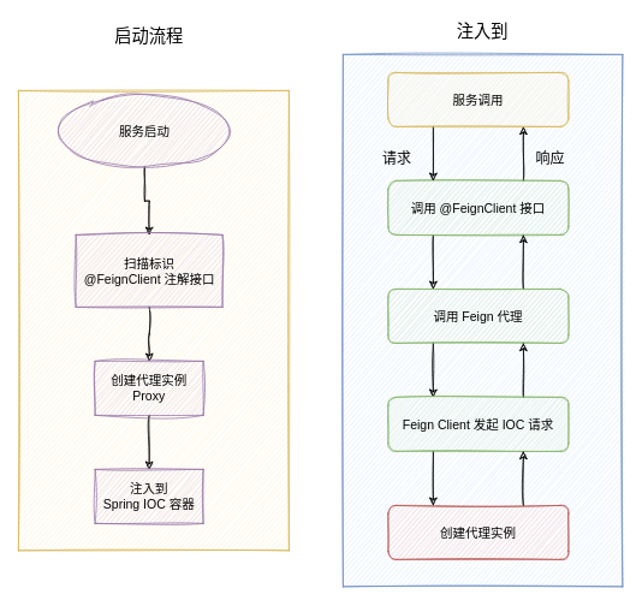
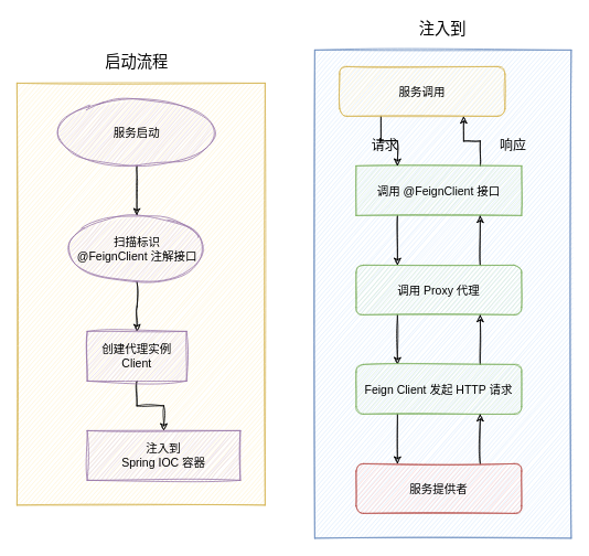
- <mxCell id="11" value="&lt;font face=&quot;Comic Sans MS&quot; style=&quot;font-size: 19px;&quot;&gt;启动流程&lt;/font&gt;" style="text;html=1;strokeColor=none;fillColor=none;align=center;verticalAlign=middle;whiteSpace=wrap;rounded=0;fontSize=14;sketch=1;curveFitting=1;jiggle=2;" parent="1" vertex="1"><mxGeometry x="115" y="25" width="100" height="30" as="geometry" /></mxCell>
+ <mxCell id="11" value="&lt;font face=&quot;Comic Sans MS&quot; style=&quot;font-size: 19px;&quot;&gt;启动流程&lt;/font&gt;" style="text;html=1;strokeColor=none;fillColor=none;align=center;verticalAlign=middle;whiteSpace=wrap;rounded=0;fontSize=14;sketch=1;curveFitting=1;jiggle=2;" parent="1" vertex="1"><mxGeometry x="115" y="60" width="100" height="30" as="geometry" /></mxCell>
- <mxCell id="22" value="&lt;font style=&quot;font-size: 14px;&quot;&gt;服务调用&lt;/font&gt;" style="rounded=1;whiteSpace=wrap;html=1;sketch=1;fontSize=19;fillColor=#fff2cc;strokeColor=#d6b656;" parent="1" vertex="1"><mxGeometry x="430" y="80" width="200" height="60" as="geometry" /></mxCell>
+ <mxCell id="22" value="&lt;font style=&quot;font-size: 14px;&quot;&gt;服务调用&lt;/font&gt;" style="rounded=1;whiteSpace=wrap;html=1;sketch=1;fontSize=19;fillColor=#fff2cc;strokeColor=#d6b656;" parent="1" vertex="1"><mxGeometry x="410" y="80" width="200" height="60" as="geometry" /></mxCell>
- <mxCell id="5" value="&lt;font style=&quot;font-size: 14px;&quot;&gt;服务启动&lt;/font&gt;" style="ellipse;whiteSpace=wrap;html=1;sketch=1;curveFitting=1;jiggle=2;fillColor=#e1d5e7;strokeColor=#9673a6;" parent="1" vertex="1"><mxGeometry x="65" y="105" width="190" height="80" as="geometry" /></mxCell>
+ <mxCell id="5" value="&lt;font style=&quot;font-size: 14px;&quot;&gt;服务启动&lt;/font&gt;" style="ellipse;whiteSpace=wrap;html=1;sketch=1;curveFitting=1;jiggle=2;fillColor=#e1d5e7;strokeColor=#9673a6;" parent="1" vertex="1"><mxGeometry x="70" y="120" width="190" height="80" as="geometry" /></mxCell>
- <mxCell id="25" value="&lt;font style=&quot;font-size: 16px;&quot;&gt;请求&lt;/font&gt;" style="text;html=1;strokeColor=none;fillColor=none;align=center;verticalAlign=middle;whiteSpace=wrap;rounded=0;fontSize=14;" parent="1" vertex="1"><mxGeometry x="410" y="160" width="60" height="30" as="geometry" /></mxCell>
+ <mxCell id="25" value="&lt;font style=&quot;font-size: 16px;&quot;&gt;请求&lt;/font&gt;" style="text;html=1;strokeColor=none;fillColor=none;align=center;verticalAlign=middle;whiteSpace=wrap;rounded=0;fontSize=14;" parent="1" vertex="1"><mxGeometry x="435" y="160" width="60" height="30" as="geometry" /></mxCell>
- <mxCell id="26" value="&lt;font style=&quot;font-size: 16px;&quot;&gt;响应&lt;/font&gt;" style="text;html=1;strokeColor=none;fillColor=none;align=center;verticalAlign=middle;whiteSpace=wrap;rounded=0;fontSize=14;" parent="1" vertex="1"><mxGeometry x="580" y="160" width="60" height="30" as="geometry" /></mxCell>
+ <mxCell id="26" value="&lt;font style=&quot;font-size: 16px;&quot;&gt;响应&lt;/font&gt;" style="text;html=1;strokeColor=none;fillColor=none;align=center;verticalAlign=middle;whiteSpace=wrap;rounded=0;fontSize=14;" parent="1" vertex="1"><mxGeometry x="590" y="160" width="60" height="30" as="geometry" /></mxCell>
- <mxCell id="14" value="&lt;font style=&quot;font-size: 14px;&quot;&gt;调用 @FeignClient 接口&lt;/font&gt;" style="rounded=1;whiteSpace=wrap;html=1;sketch=1;fontSize=19;fillColor=#d5e8d4;strokeColor=#82b366;" parent="1" vertex="1"><mxGeometry x="430" y="200" width="200" height="60" as="geometry" /></mxCell>
+ <mxCell id="14" value="&lt;font style=&quot;font-size: 14px;&quot;&gt;调用 @FeignClient 接口&lt;/font&gt;" style="whiteSpace=wrap;html=1;sketch=1;fontSize=19;fillColor=#d5e8d4;strokeColor=#82b366;rounded=0;" parent="1" vertex="1"><mxGeometry x="430" y="200" width="200" height="60" as="geometry" /></mxCell>
- <mxCell id="7" value="扫描标识 &lt;br&gt;@FeignClient 注解接口" style="whiteSpace=wrap;html=1;fillColor=#e1d5e7;strokeColor=#9673a6;sketch=1;curveFitting=1;jiggle=2;fontSize=14;" parent="1" vertex="1"><mxGeometry x="83.75" y="260" width="162.5" height="80" as="geometry" /></mxCell>
+ <mxCell id="7" value="扫描标识 &lt;br&gt;@FeignClient 注解接口" style="ellipse;whiteSpace=wrap;html=1;fillColor=#e1d5e7;strokeColor=#9673a6;sketch=1;curveFitting=1;jiggle=2;fontSize=14;" parent="1" vertex="1"><mxGeometry x="83.75" y="260" width="162.5" height="80" as="geometry" /></mxCell>
- <mxCell id="17" value="&lt;font style=&quot;font-size: 14px;&quot;&gt;调用 Feign 代理&lt;/font&gt;" style="rounded=1;whiteSpace=wrap;html=1;sketch=1;fontSize=19;fillColor=#d5e8d4;strokeColor=#82b366;" parent="1" vertex="1"><mxGeometry x="430" y="320" width="200" height="60" as="geometry" /></mxCell>
+ <mxCell id="17" value="&lt;font style=&quot;font-size: 14px;&quot;&gt;调用 Proxy 代理&lt;/font&gt;" style="rounded=1;whiteSpace=wrap;html=1;sketch=1;fontSize=19;fillColor=#d5e8d4;strokeColor=#82b366;" parent="1" vertex="1"><mxGeometry x="430" y="320" width="200" height="60" as="geometry" /></mxCell>
- <mxCell id="9" value="创建代理实例&lt;br&gt;Proxy" style="whiteSpace=wrap;html=1;fontSize=14;fillColor=#e1d5e7;strokeColor=#9673a6;sketch=1;curveFitting=1;jiggle=2;" parent="1" vertex="1"><mxGeometry x="105" y="400" width="120" height="60" as="geometry" /></mxCell>
+ <mxCell id="9" value="创建代理实例&lt;br&gt;Client" style="whiteSpace=wrap;html=1;fontSize=14;fillColor=#e1d5e7;strokeColor=#9673a6;sketch=1;curveFitting=1;jiggle=2;" parent="1" vertex="1"><mxGeometry x="105" y="400" width="120" height="60" as="geometry" /></mxCell>
- <mxCell id="20" value="&lt;font style=&quot;font-size: 14px;&quot;&gt;Feign Client 发起 IOC 请求&lt;/font&gt;" style="rounded=1;whiteSpace=wrap;html=1;sketch=1;fontSize=19;fillColor=#d5e8d4;strokeColor=#82b366;" parent="1" vertex="1"><mxGeometry x="430" y="440" width="200" height="60" as="geometry" /></mxCell>
+ <mxCell id="20" value="&lt;font style=&quot;font-size: 14px;&quot;&gt;Feign Client 发起 HTTP 请求&lt;/font&gt;" style="rounded=1;whiteSpace=wrap;html=1;sketch=1;fontSize=19;fillColor=#d5e8d4;strokeColor=#82b366;" parent="1" vertex="1"><mxGeometry x="430" y="440" width="200" height="60" as="geometry" /></mxCell>
- <mxCell id="10" value="注入到&lt;br&gt;Spring IOC 容器" style="whiteSpace=wrap;html=1;fontSize=14;fillColor=#e1d5e7;strokeColor=#9673a6;sketch=1;curveFitting=1;jiggle=2;" parent="1" vertex="1"><mxGeometry x="105" y="520" width="120" height="60" as="geometry" /></mxCell>
+ <mxCell id="10" value="注入到&lt;br&gt;Spring IOC 容器" style="whiteSpace=wrap;html=1;fontSize=14;fillColor=#e1d5e7;strokeColor=#9673a6;sketch=1;curveFitting=1;jiggle=2;" parent="1" vertex="1"><mxGeometry x="105" y="520" width="185" height="60" as="geometry" /></mxCell>
- <mxCell id="24" value="&lt;font style=&quot;font-size: 14px;&quot;&gt;创建代理实例&lt;/font&gt;" style="rounded=1;whiteSpace=wrap;html=1;sketch=1;fontSize=19;fillColor=#f8cecc;strokeColor=#b85450;" parent="1" vertex="1"><mxGeometry x="430" y="560" width="200" height="60" as="geometry" /></mxCell>
+ <mxCell id="24" value="&lt;font style=&quot;font-size: 14px;&quot;&gt;服务提供者&lt;/font&gt;" style="rounded=1;whiteSpace=wrap;html=1;sketch=1;fontSize=19;fillColor=#f8cecc;strokeColor=#b85450;" parent="1" vertex="1"><mxGeometry x="430" y="560" width="200" height="60" as="geometry" /></mxCell>
